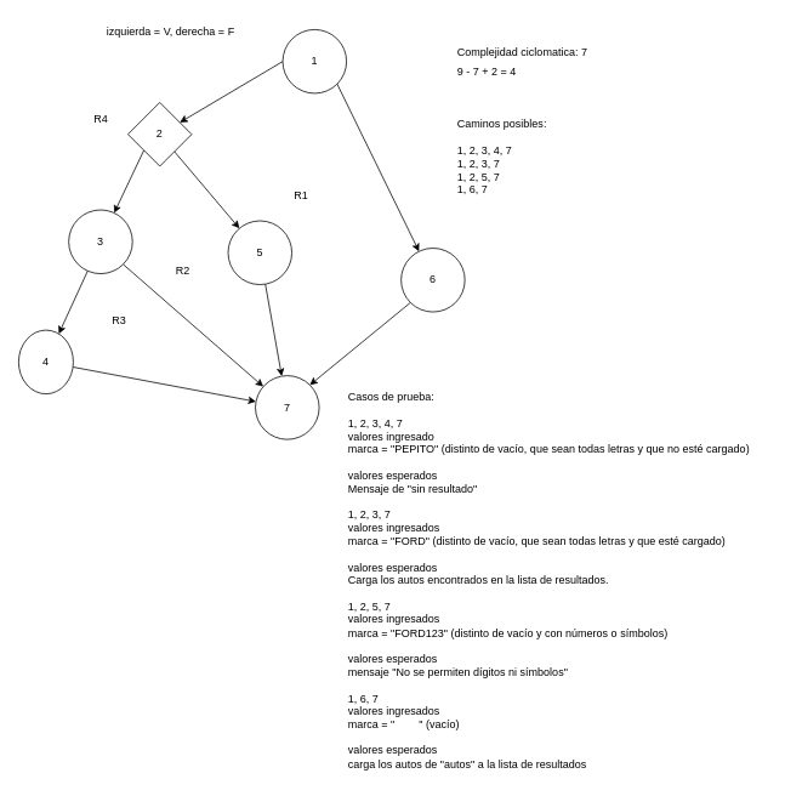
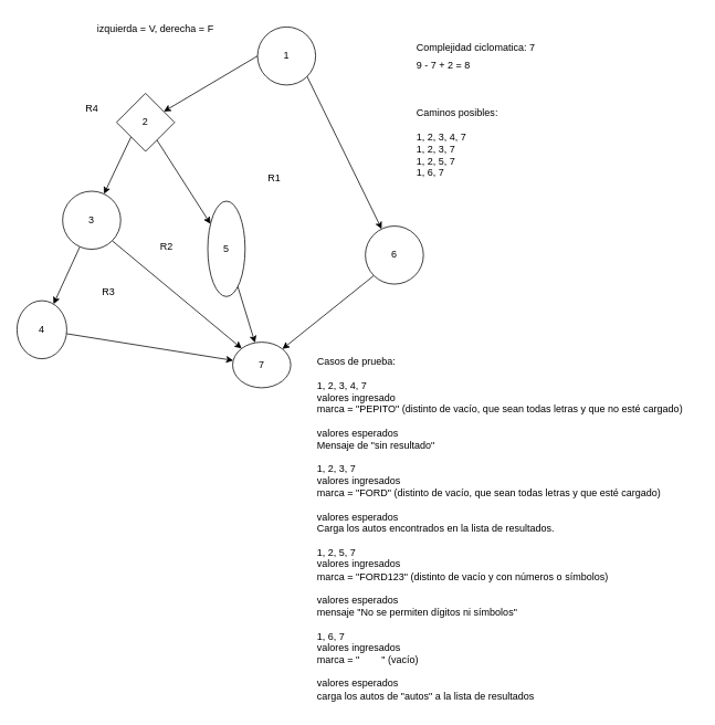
- <mxCell id="24" value="9 - 7 + 2 = 4" style="text;html=1;align=left;verticalAlign=middle;resizable=0;points=[];autosize=1;strokeColor=none;fillColor=none;" vertex="1" parent="1"><mxGeometry x="500" y="64" width="90" height="30" as="geometry" /></mxCell>
+ <mxCell id="24" value="9 - 7 + 2 = 8" style="text;html=1;align=left;verticalAlign=middle;resizable=0;points=[];autosize=1;strokeColor=none;fillColor=none;" vertex="1" parent="1"><mxGeometry x="500" y="64" width="90" height="30" as="geometry" /></mxCell>
- <mxCell id="14" value="5" style="ellipse;whiteSpace=wrap;html=1;aspect=fixed;" vertex="1" parent="1"><mxGeometry x="250" y="242" width="70" height="70" as="geometry" /></mxCell>
+ <mxCell id="14" value="5" style="ellipse;whiteSpace=wrap;html=1;aspect=fixed;" vertex="1" parent="1"><mxGeometry x="250" y="242" width="45" height="115" as="geometry" /></mxCell>
- <mxCell id="17" value="7" style="ellipse;whiteSpace=wrap;html=1;aspect=fixed;" vertex="1" parent="1"><mxGeometry x="280" y="412" width="70" height="70" as="geometry" /></mxCell>
+ <mxCell id="17" value="7" style="ellipse;whiteSpace=wrap;html=1;aspect=fixed;" vertex="1" parent="1"><mxGeometry x="280" y="412" width="70" height="55" as="geometry" /></mxCell>
